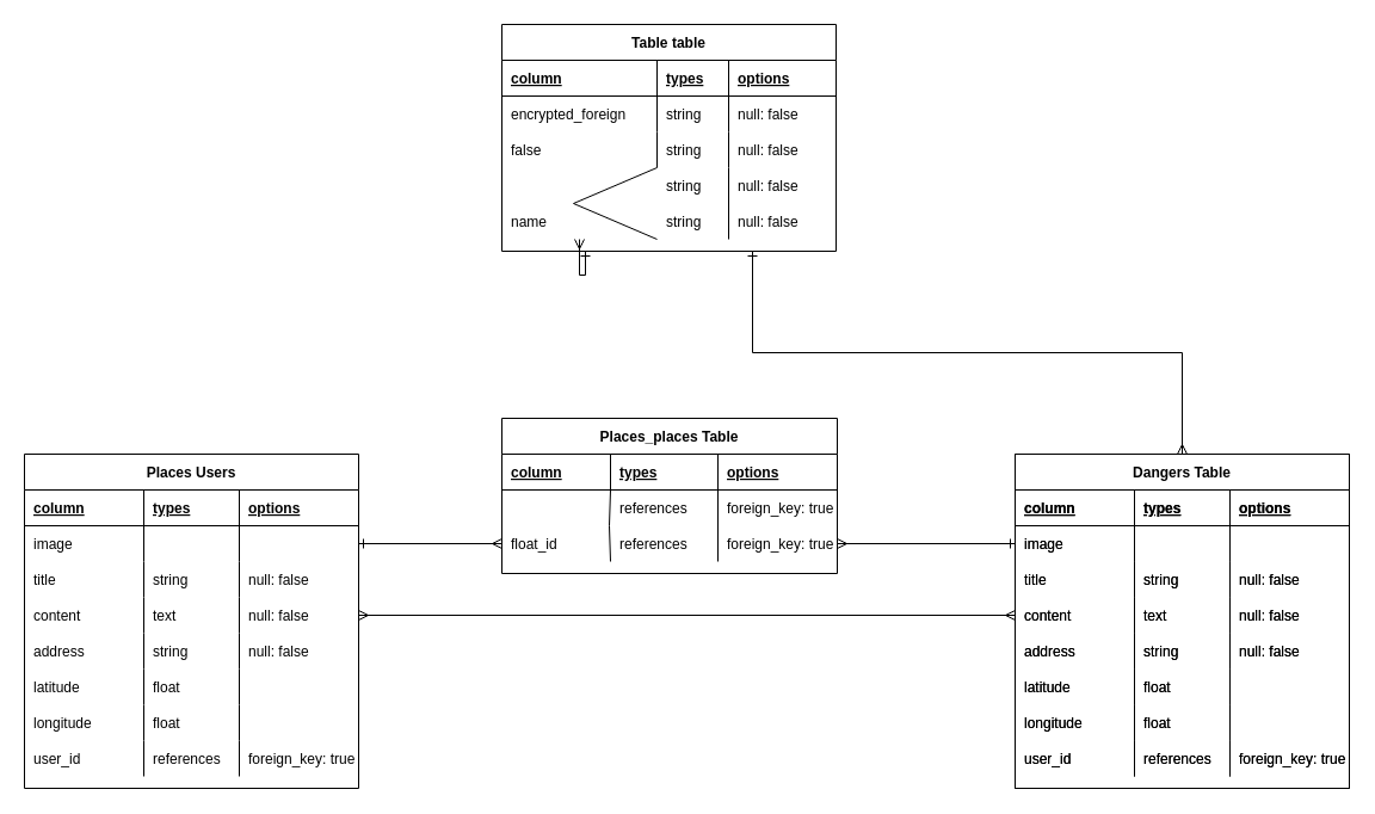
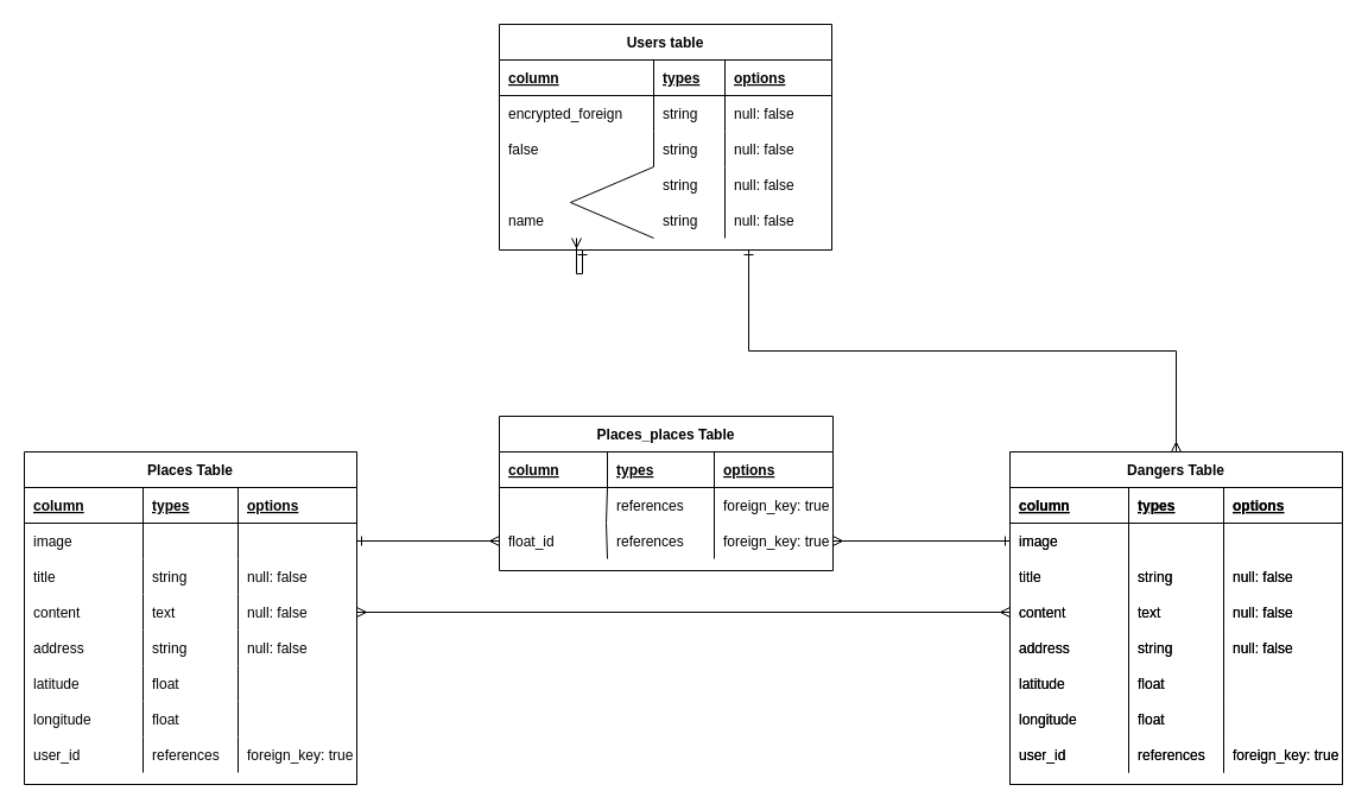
- <mxCell id="4" value="Table table" style="shape=table;startSize=30;container=1;collapsible=1;childLayout=tableLayout;fixedRows=1;rowLines=0;fontStyle=1;align=center;resizeLast=1;" vertex="1" parent="1"><mxGeometry x="420" y="20" width="280" height="190" as="geometry" /></mxCell>
+ <mxCell id="4" value="Users table" style="shape=table;startSize=30;container=1;collapsible=1;childLayout=tableLayout;fixedRows=1;rowLines=0;fontStyle=1;align=center;resizeLast=1;" vertex="1" parent="1"><mxGeometry x="420" y="20" width="280" height="190" as="geometry" /></mxCell>
- <mxCell id="57" value="Places Users" style="shape=table;startSize=30;container=1;collapsible=1;childLayout=tableLayout;fixedRows=1;rowLines=0;fontStyle=1;align=center;resizeLast=1;" vertex="1" parent="1"><mxGeometry x="20" y="380" width="280" height="280" as="geometry" /></mxCell>
+ <mxCell id="57" value="Places Table" style="shape=table;startSize=30;container=1;collapsible=1;childLayout=tableLayout;fixedRows=1;rowLines=0;fontStyle=1;align=center;resizeLast=1;" vertex="1" parent="1"><mxGeometry x="20" y="380" width="280" height="280" as="geometry" /></mxCell>
